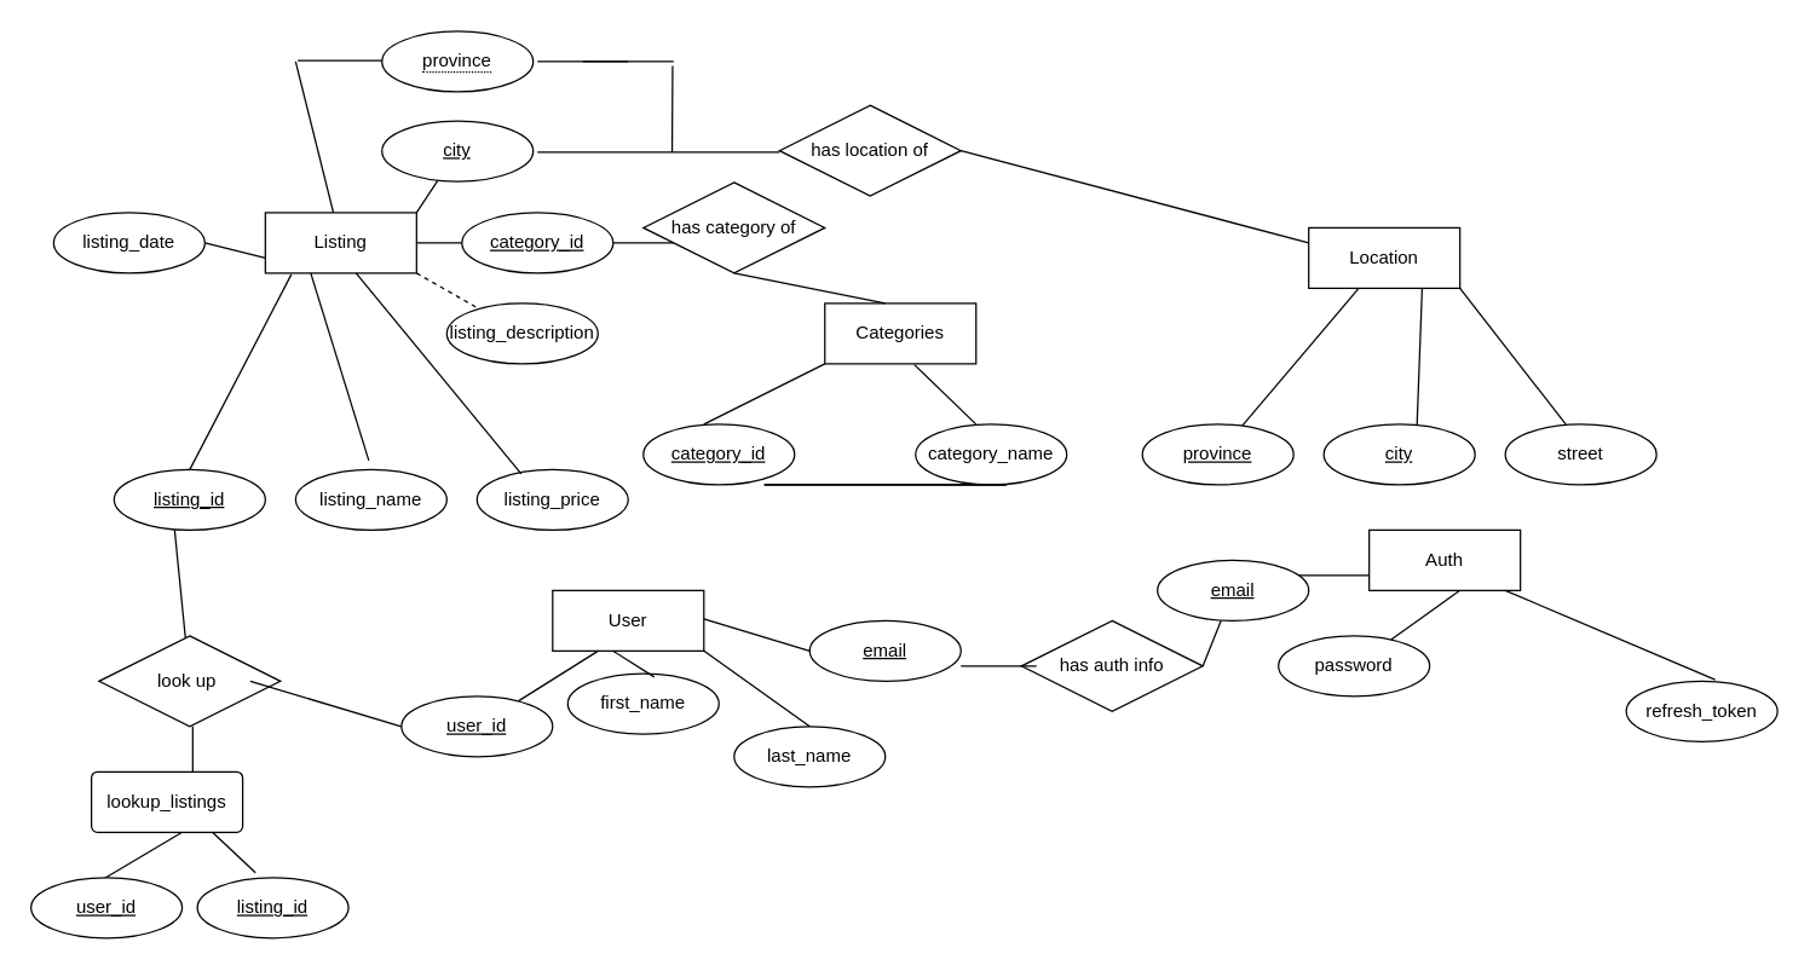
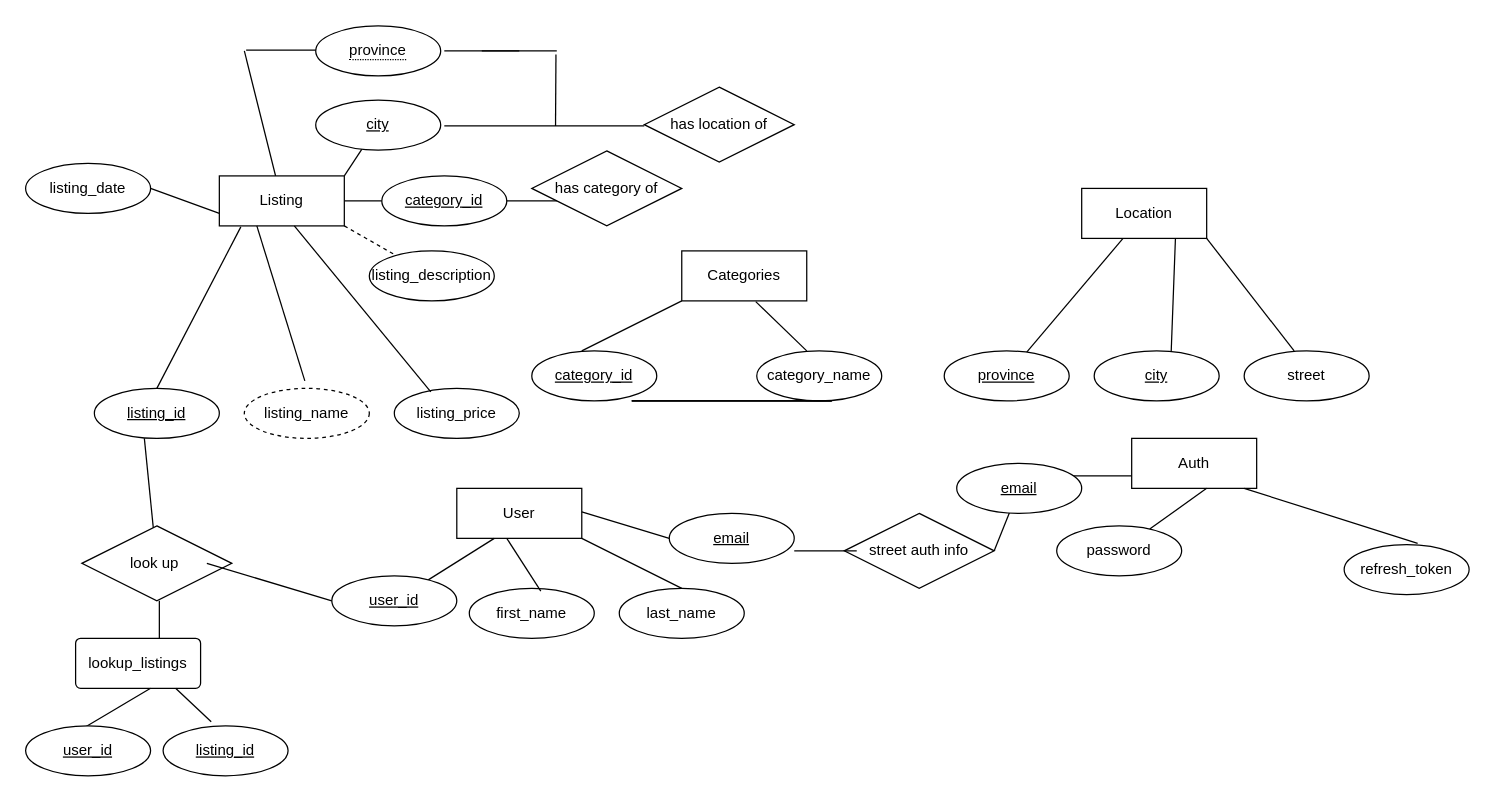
- <mxCell id="53" value="" style="endArrow=none;html=1;rounded=0;exitX=1;exitY=0.5;exitDx=0;exitDy=0;entryX=0;entryY=0.25;entryDx=0;entryDy=0;" edge="1" parent="1" source="52" target="6"><mxGeometry relative="1" as="geometry"><mxPoint x="755" y="98.41" as="sourcePoint" /><mxPoint x="915" y="98.41" as="targetPoint" /></mxGeometry></mxCell>
- <mxCell id="31" value="listing_date" style="ellipse;whiteSpace=wrap;html=1;align=center;" vertex="1" parent="1"><mxGeometry x="35" y="140" width="100" height="40" as="geometry" /></mxCell>
+ <mxCell id="31" value="listing_date" style="ellipse;whiteSpace=wrap;html=1;align=center;" vertex="1" parent="1"><mxGeometry x="20" y="130" width="100" height="40" as="geometry" /></mxCell>
- <mxCell id="49" value="" style="endArrow=none;html=1;rounded=0;entryX=0.4;entryY=0;entryDx=0;entryDy=0;entryPerimeter=0;exitX=0.5;exitY=1;exitDx=0;exitDy=0;" edge="1" parent="1" source="48" target="5"><mxGeometry relative="1" as="geometry"><mxPoint x="435" y="219.41" as="sourcePoint" /><mxPoint x="595" y="219.41" as="targetPoint" /></mxGeometry></mxCell>
- <mxCell id="9" value="listing_name" style="ellipse;whiteSpace=wrap;html=1;align=center;" vertex="1" parent="1"><mxGeometry x="195" y="310" width="100" height="40" as="geometry" /></mxCell>
+ <mxCell id="9" value="listing_name" style="ellipse;whiteSpace=wrap;html=1;align=center;dashed=1;" vertex="1" parent="1"><mxGeometry x="195" y="310" width="100" height="40" as="geometry" /></mxCell>
- <mxCell id="58" value="has auth info" style="shape=rhombus;perimeter=rhombusPerimeter;whiteSpace=wrap;html=1;align=center;" vertex="1" parent="1"><mxGeometry x="675" y="410" width="120" height="60" as="geometry" /></mxCell>
+ <mxCell id="58" value="street auth info" style="shape=rhombus;perimeter=rhombusPerimeter;whiteSpace=wrap;html=1;align=center;" vertex="1" parent="1"><mxGeometry x="675" y="410" width="120" height="60" as="geometry" /></mxCell>
- <mxCell id="29" value="first_name" style="ellipse;whiteSpace=wrap;html=1;align=center;" vertex="1" parent="1"><mxGeometry x="375" y="445" width="100" height="40" as="geometry" /></mxCell>
+ <mxCell id="29" value="first_name" style="ellipse;whiteSpace=wrap;html=1;align=center;" vertex="1" parent="1"><mxGeometry x="375" y="470" width="100" height="40" as="geometry" /></mxCell>
- <mxCell id="25" value="refresh_token" style="ellipse;whiteSpace=wrap;html=1;align=center;" vertex="1" parent="1"><mxGeometry x="1075" y="450" width="100" height="40" as="geometry" /></mxCell>
+ <mxCell id="25" value="refresh_token" style="ellipse;whiteSpace=wrap;html=1;align=center;" vertex="1" parent="1"><mxGeometry x="1075" y="435" width="100" height="40" as="geometry" /></mxCell>
- <mxCell id="30" value="last_name" style="ellipse;whiteSpace=wrap;html=1;align=center;" vertex="1" parent="1"><mxGeometry x="485" y="480" width="100" height="40" as="geometry" /></mxCell>
+ <mxCell id="30" value="last_name" style="ellipse;whiteSpace=wrap;html=1;align=center;" vertex="1" parent="1"><mxGeometry x="495" y="470" width="100" height="40" as="geometry" /></mxCell>
